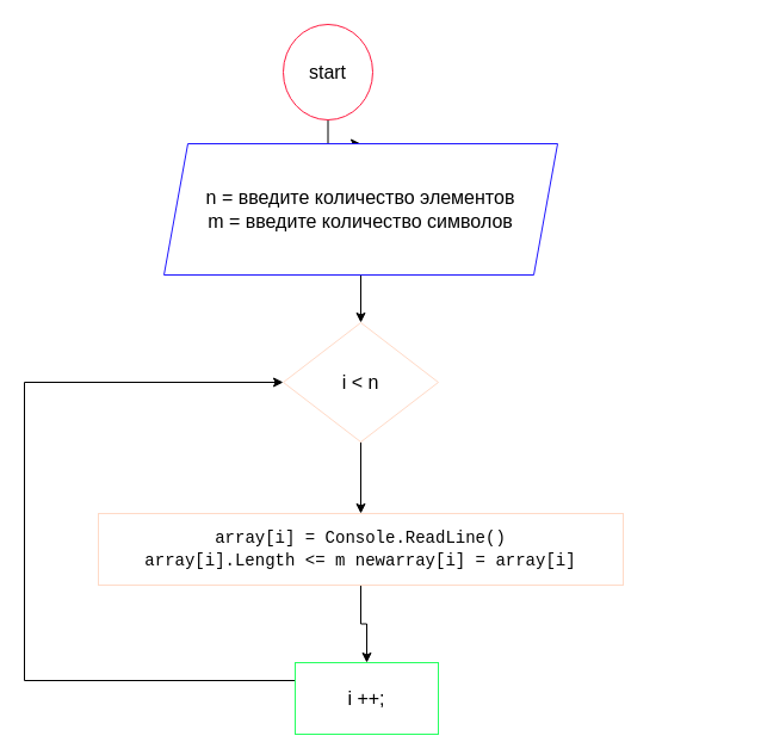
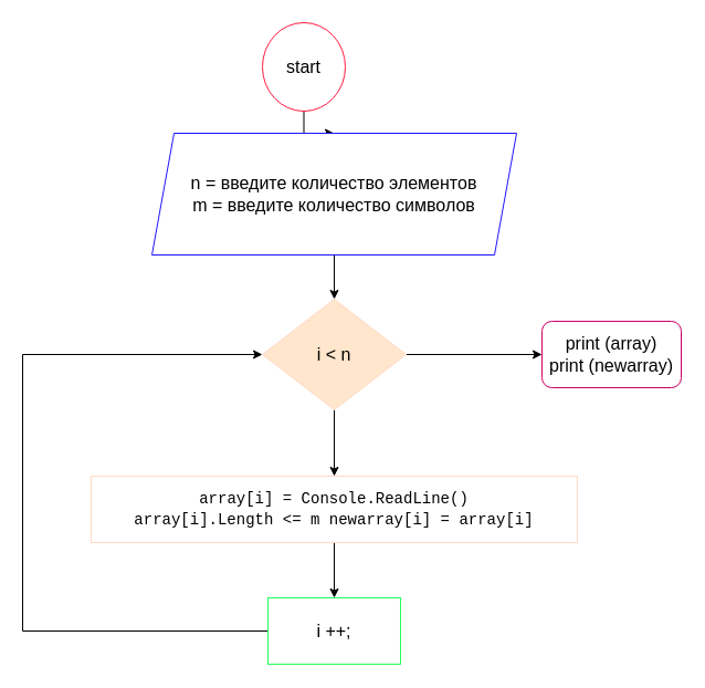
- <mxCell id="8" value="&lt;font style=&quot;font-size: 16px;&quot;&gt;i &amp;lt; n&lt;/font&gt;" style="rhombus;whiteSpace=wrap;html=1;strokeColor=#FFDAC7;" vertex="1" parent="1"><mxGeometry x="237" y="270" width="130" height="100" as="geometry" /></mxCell>
+ <mxCell id="8" value="&lt;font style=&quot;font-size: 16px;&quot;&gt;i &amp;lt; n&lt;/font&gt;" style="rhombus;whiteSpace=wrap;html=1;strokeColor=#FFDAC7;fillColor=#ffe6cc;" vertex="1" parent="1"><mxGeometry x="237" y="270" width="130" height="100" as="geometry" /></mxCell>
+ <mxCell id="7" style="edgeStyle=orthogonalEdgeStyle;rounded=0;orthogonalLoop=1;jettySize=auto;html=1;entryX=0;entryY=0.5;entryDx=0;entryDy=0;fontColor=#000000;" edge="1" parent="1" source="8" target="11"><mxGeometry relative="1" as="geometry" /></mxCell>
+ <mxCell id="11" value="&lt;span style=&quot;font-size: 16px;&quot;&gt;print (array)&lt;br&gt;&lt;/span&gt;&lt;span style=&quot;font-size: 16px;&quot;&gt;print (newarray)&lt;/span&gt;&lt;span style=&quot;font-size: 16px;&quot;&gt;&lt;br&gt;&lt;/span&gt;" style="rounded=1;whiteSpace=wrap;html=1;strokeColor=#CC0066;" vertex="1" parent="1"><mxGeometry x="490" y="290" width="126" height="60" as="geometry" /></mxCell>
- <mxCell id="10" value="&lt;font style=&quot;font-size: 16px;&quot;&gt;i ++;&lt;/font&gt;" style="whiteSpace=wrap;html=1;strokeColor=#26FF60;" vertex="1" parent="1"><mxGeometry x="247" y="555" width="120" height="60" as="geometry" /></mxCell>
+ <mxCell id="10" value="&lt;font style=&quot;font-size: 16px;&quot;&gt;i ++;&lt;/font&gt;" style="whiteSpace=wrap;html=1;strokeColor=#26FF60;" vertex="1" parent="1"><mxGeometry x="242" y="540" width="120" height="60" as="geometry" /></mxCell>
